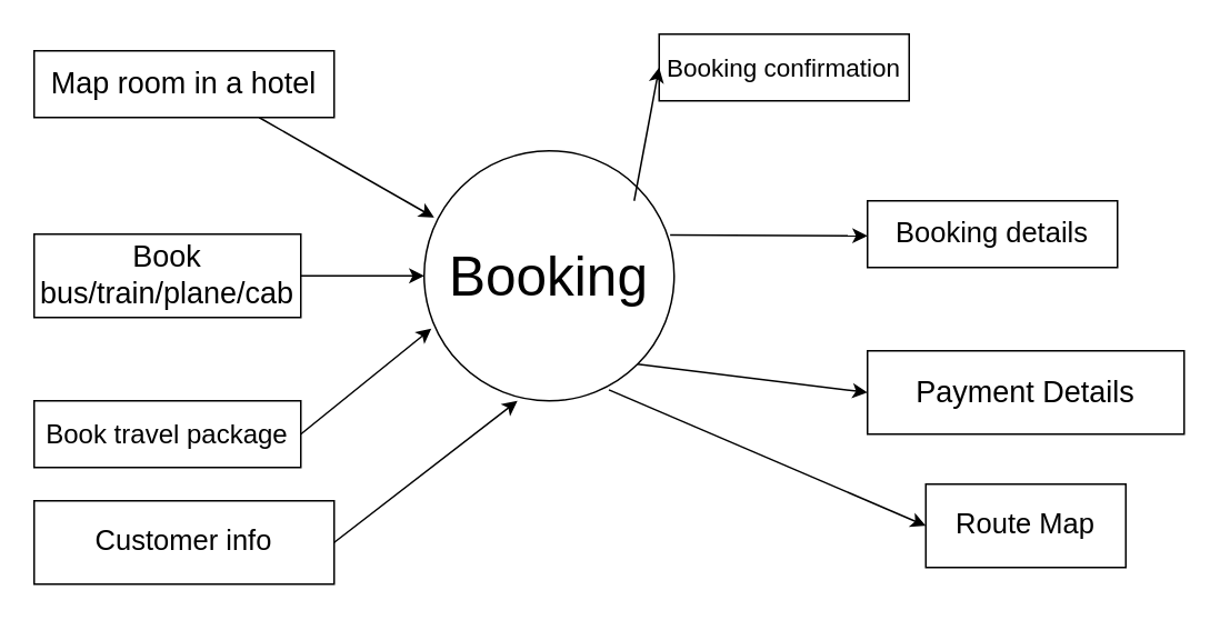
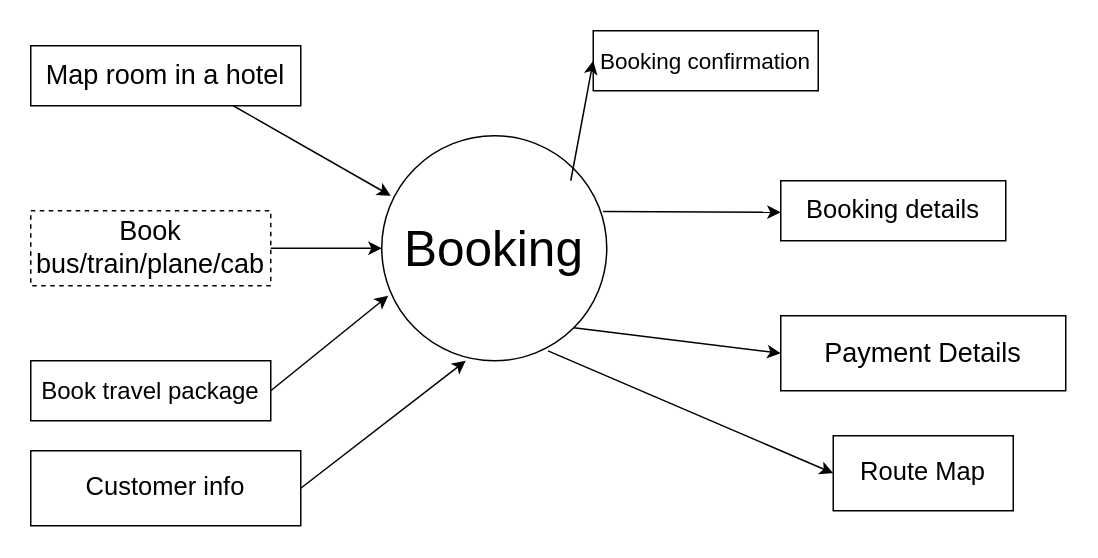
- <mxCell id="5" value="&lt;font style=&quot;font-size: 18px&quot;&gt;Book bus/train/plane/cab&lt;/font&gt;" style="rounded=0;whiteSpace=wrap;html=1;" parent="1" vertex="1"><mxGeometry x="20" y="140" width="160" height="50" as="geometry" /></mxCell>
+ <mxCell id="5" value="&lt;font style=&quot;font-size: 18px&quot;&gt;Book bus/train/plane/cab&lt;/font&gt;" style="rounded=0;whiteSpace=wrap;html=1;dashed=1;" parent="1" vertex="1"><mxGeometry x="20" y="140" width="160" height="50" as="geometry" /></mxCell>
